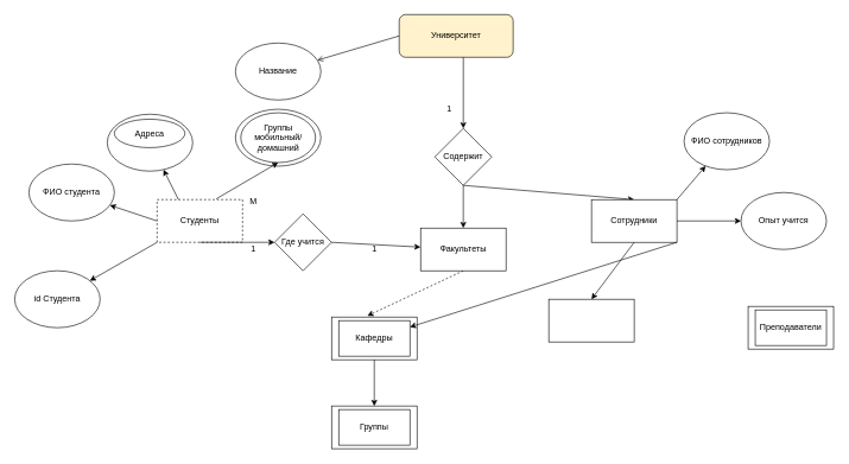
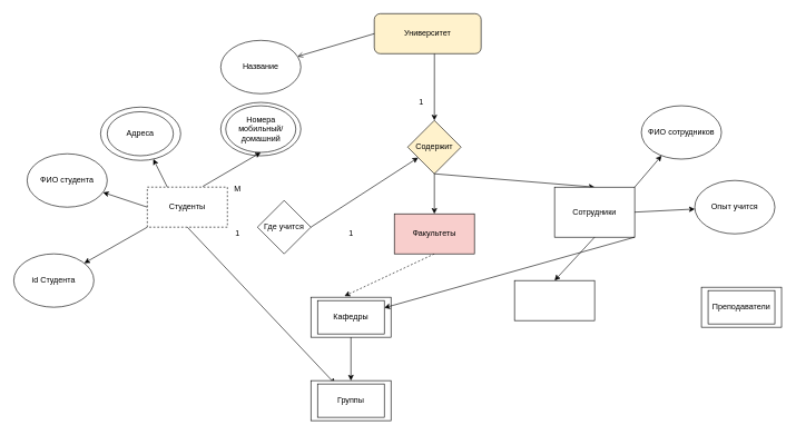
- <mxCell id="34" value="Адреса" style="ellipse;whiteSpace=wrap;html=1;" vertex="1" parent="1"><mxGeometry x="160" y="167" width="99" height="40" as="geometry" /></mxCell>
+ <mxCell id="34" value="Адреса" style="ellipse;whiteSpace=wrap;html=1;" vertex="1" parent="1"><mxGeometry x="160" y="167" width="99" height="66" as="geometry" /></mxCell>
- <mxCell id="36" value="Группы мобильный/домашний" style="ellipse;whiteSpace=wrap;html=1;" vertex="1" parent="1"><mxGeometry x="337.5" y="158" width="105" height="70" as="geometry" /></mxCell>
+ <mxCell id="36" value="Номера мобильный/домашний" style="ellipse;whiteSpace=wrap;html=1;" vertex="1" parent="1"><mxGeometry x="337.5" y="158" width="105" height="70" as="geometry" /></mxCell>
- <mxCell id="6" value="Содержит" style="rhombus;whiteSpace=wrap;html=1;" vertex="1" parent="1"><mxGeometry x="610" y="180" width="80" height="80" as="geometry" /></mxCell>
+ <mxCell id="6" value="Содержит" style="rhombus;whiteSpace=wrap;html=1;fillColor=#fff2cc;" vertex="1" parent="1"><mxGeometry x="610" y="180" width="80" height="80" as="geometry" /></mxCell>
- <mxCell id="13" value="Сотрудники" style="rounded=0;whiteSpace=wrap;html=1;" vertex="1" parent="1"><mxGeometry x="830" y="280" width="120" height="60" as="geometry" /></mxCell>
+ <mxCell id="13" value="Сотрудники" style="rounded=0;whiteSpace=wrap;html=1;" vertex="1" parent="1"><mxGeometry x="830" y="280" width="120" height="75" as="geometry" /></mxCell>
- <mxCell id="15" value="" style="endArrow=classic;html=1;rounded=0;exitX=0.5;exitY=1;exitDx=0;exitDy=0;entryX=0;entryY=0.5;entryDx=0;entryDy=0;" edge="1" parent="1" source="14" target="21"><mxGeometry width="50" height="50" relative="1" as="geometry"><mxPoint x="810" y="490" as="sourcePoint" /><mxPoint x="440" y="380" as="targetPoint" /></mxGeometry></mxCell>
+ <mxCell id="15" value="" style="endArrow=classic;html=1;rounded=0;exitX=0.5;exitY=1;exitDx=0;exitDy=0;" edge="1" parent="1" source="14" target="20"><mxGeometry width="50" height="50" relative="1" as="geometry"><mxPoint x="810" y="490" as="sourcePoint" /><mxPoint x="440" y="380" as="targetPoint" /></mxGeometry></mxCell>
- <mxCell id="22" value="" style="endArrow=classic;html=1;rounded=0;exitX=1;exitY=0.5;exitDx=0;exitDy=0;" edge="1" parent="1" source="21" target="9"><mxGeometry width="50" height="50" relative="1" as="geometry"><mxPoint x="640" y="350" as="sourcePoint" /><mxPoint x="690" y="300" as="targetPoint" /></mxGeometry></mxCell>
+ <mxCell id="22" value="" style="endArrow=classic;html=1;rounded=0;exitX=1;exitY=0.5;exitDx=0;exitDy=0;" edge="1" parent="1" source="21" target="6"><mxGeometry width="50" height="50" relative="1" as="geometry"><mxPoint x="640" y="350" as="sourcePoint" /><mxPoint x="690" y="300" as="targetPoint" /></mxGeometry></mxCell>
- <mxCell id="9" value="Факультеты" style="rounded=0;whiteSpace=wrap;html=1;" vertex="1" parent="1"><mxGeometry x="590" y="320" width="120" height="60" as="geometry" /></mxCell>
+ <mxCell id="9" value="Факультеты" style="rounded=0;whiteSpace=wrap;html=1;fillColor=#f8cecc;" vertex="1" parent="1"><mxGeometry x="590" y="320" width="120" height="60" as="geometry" /></mxCell>
